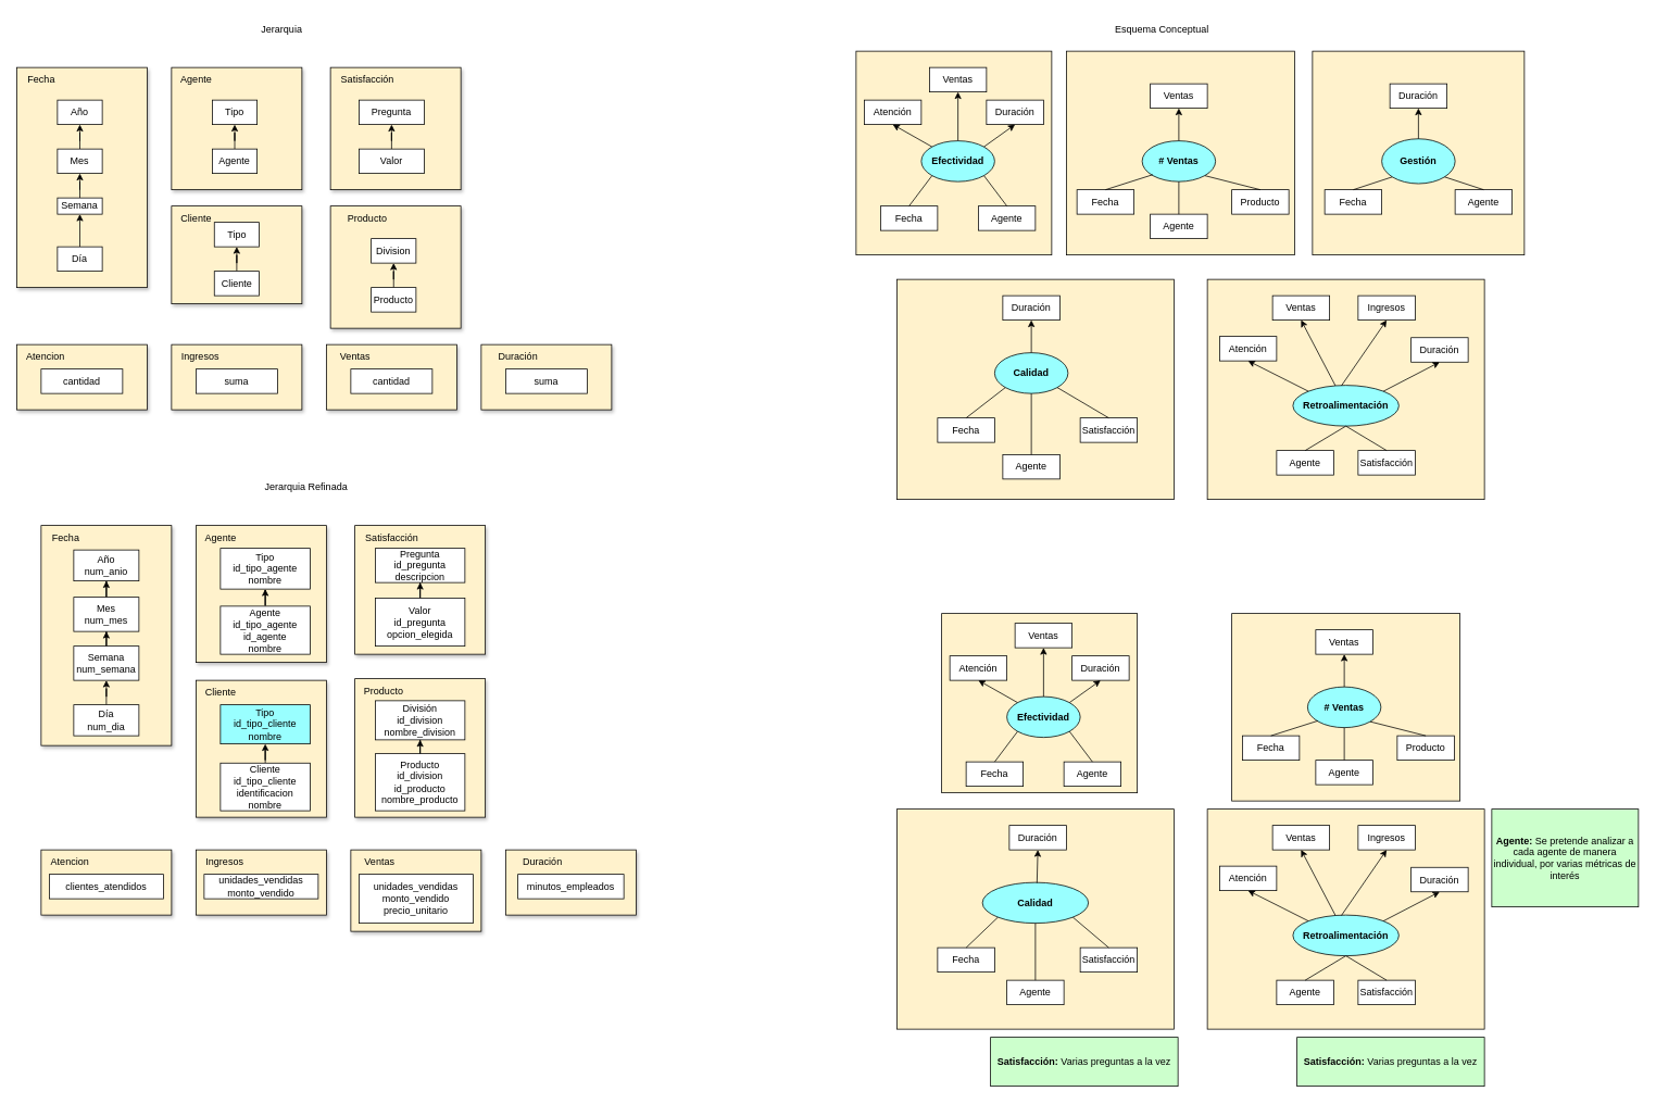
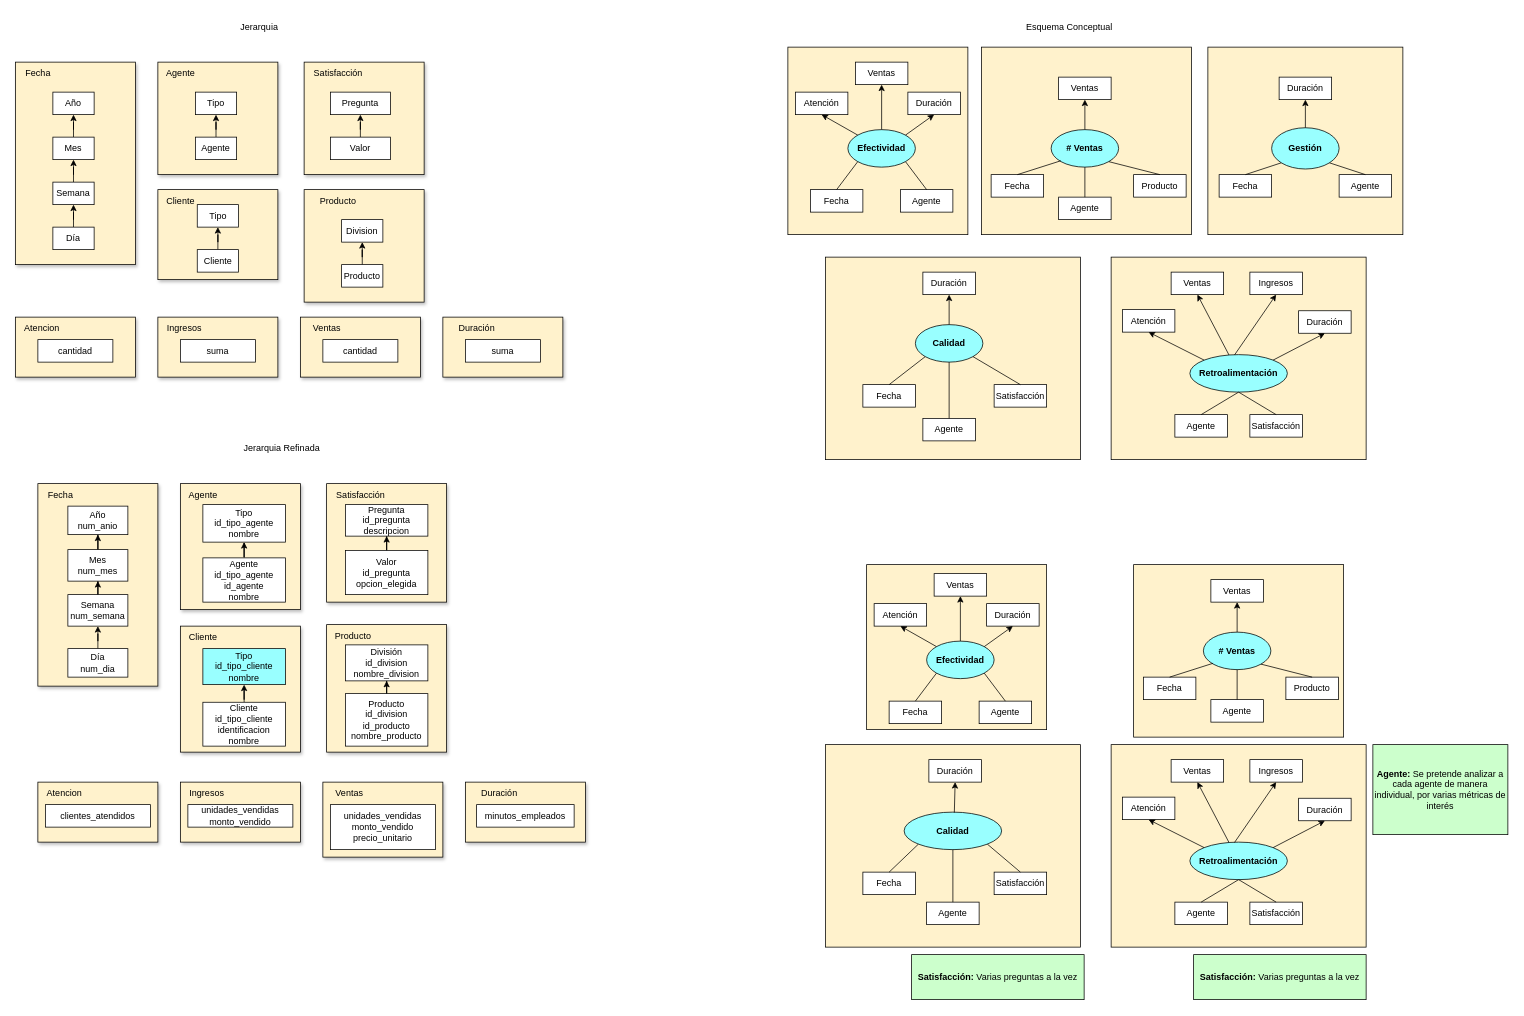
- <mxCell id="12" value="Semana" style="rounded=0;whiteSpace=wrap;html=1;" vertex="1" parent="1"><mxGeometry x="70" y="242" width="55" height="20" as="geometry" /></mxCell>
+ <mxCell id="12" value="Semana" style="rounded=0;whiteSpace=wrap;html=1;" vertex="1" parent="1"><mxGeometry x="70" y="242" width="55" height="30" as="geometry" /></mxCell>
